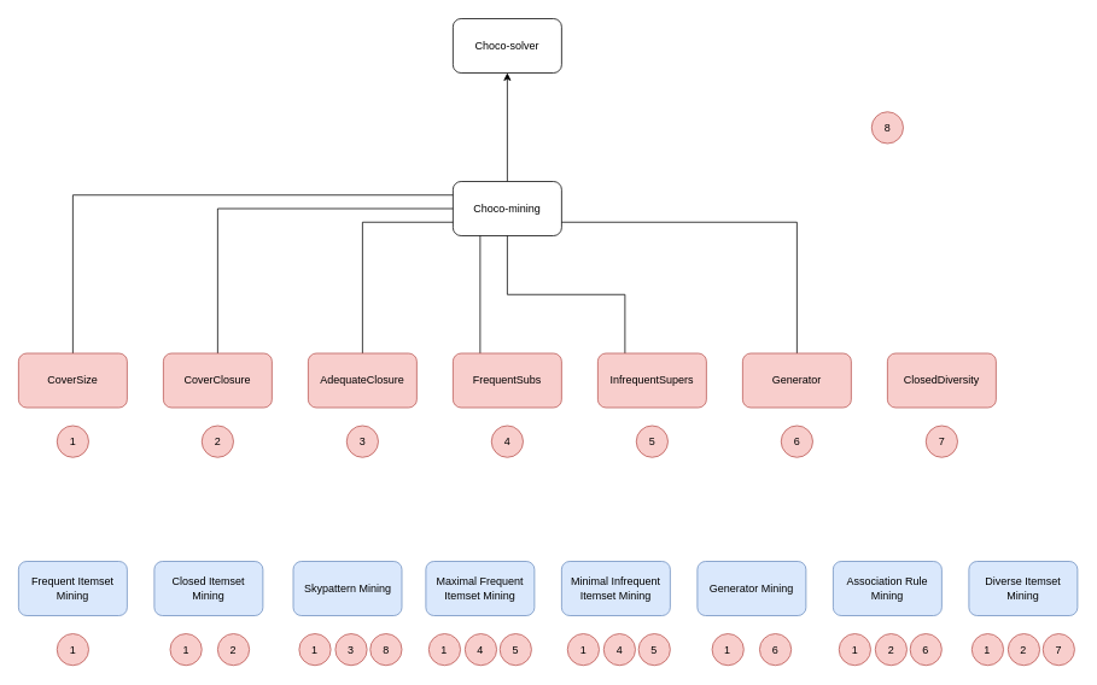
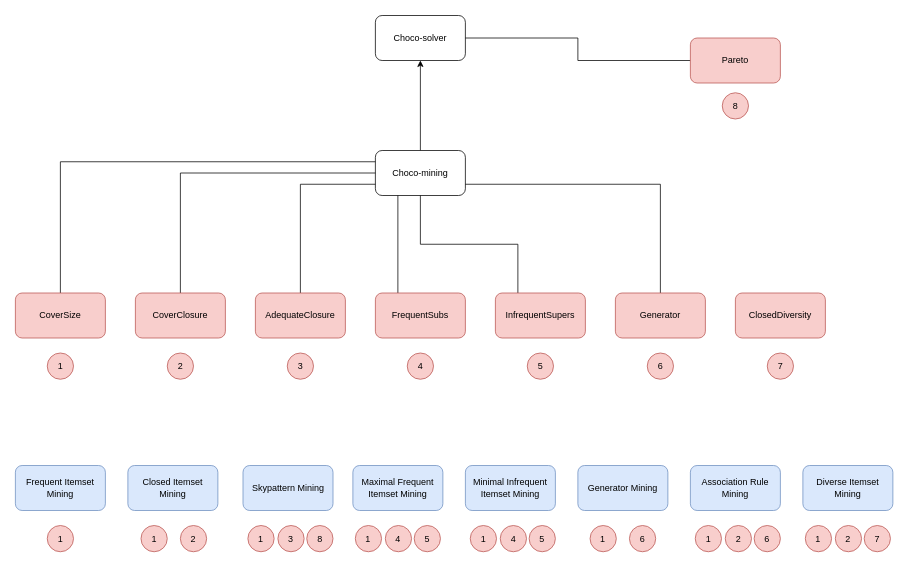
+ <mxCell id="39" style="edgeStyle=orthogonalEdgeStyle;rounded=0;orthogonalLoop=1;jettySize=auto;html=1;exitX=0;exitY=0.5;exitDx=0;exitDy=0;entryX=1;entryY=0.5;entryDx=0;entryDy=0;endArrow=none;endFill=0;" edge="1" parent="1" source="40" target="2"><mxGeometry relative="1" as="geometry" /></mxCell>
+ <mxCell id="40" value="Pareto" style="rounded=1;whiteSpace=wrap;html=1;fillColor=#f8cecc;strokeColor=#b85450;" vertex="1" parent="1"><mxGeometry x="920" y="50" width="120" height="60" as="geometry" /></mxCell>
